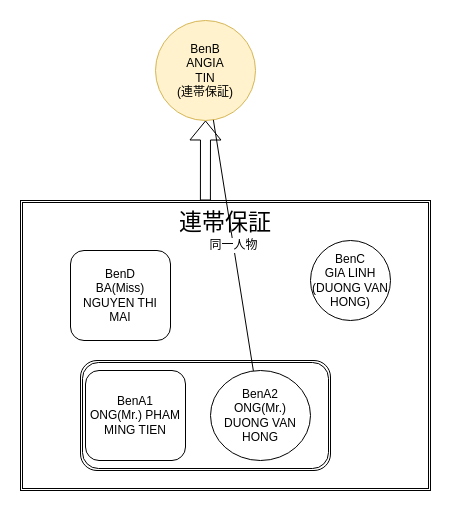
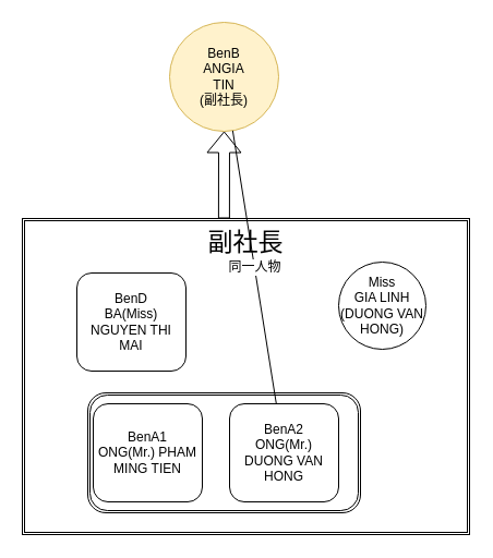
- <mxCell id="7" value="BenB&lt;br&gt;ANGIA&lt;br&gt;TIN&lt;br&gt;(連帯保証)" style="ellipse;whiteSpace=wrap;html=1;aspect=fixed;fontSize=12;fillColor=#fff2cc;strokeColor=#d6b656;" vertex="1" parent="1"><mxGeometry x="155" y="20" width="100" height="100" as="geometry" /></mxCell>
+ <mxCell id="7" value="BenB&lt;br&gt;ANGIA&lt;br&gt;TIN&lt;br&gt;(副社長)" style="ellipse;whiteSpace=wrap;html=1;aspect=fixed;fontSize=12;fillColor=#fff2cc;strokeColor=#d6b656;" vertex="1" parent="1"><mxGeometry x="155" y="20" width="100" height="100" as="geometry" /></mxCell>
- <mxCell id="2" value="連帯保証" style="shape=ext;double=1;rounded=0;whiteSpace=wrap;html=1;fontSize=23;verticalAlign=top;" vertex="1" parent="1"><mxGeometry x="20" y="200" width="410" height="290" as="geometry" /></mxCell>
+ <mxCell id="2" value="副社長" style="shape=ext;double=1;rounded=0;whiteSpace=wrap;html=1;fontSize=23;verticalAlign=top;" vertex="1" parent="1"><mxGeometry x="20" y="200" width="410" height="290" as="geometry" /></mxCell>
- <mxCell id="6" value="&lt;span style=&quot;white-space: normal&quot;&gt;BenC&lt;/span&gt;&lt;br style=&quot;white-space: normal&quot;&gt;&lt;span style=&quot;white-space: normal&quot;&gt;GIA LINH&lt;/span&gt;&lt;br style=&quot;white-space: normal&quot;&gt;&lt;span style=&quot;white-space: normal&quot;&gt;(DUONG VAN HONG)&lt;/span&gt;" style="ellipse;whiteSpace=wrap;html=1;aspect=fixed;fontSize=12;" vertex="1" parent="1"><mxGeometry x="310" y="240" width="80" height="80" as="geometry" /></mxCell>
+ <mxCell id="6" value="&lt;span style=&quot;white-space: normal&quot;&gt;Miss&lt;/span&gt;&lt;br style=&quot;white-space: normal&quot;&gt;&lt;span style=&quot;white-space: normal&quot;&gt;GIA LINH&lt;/span&gt;&lt;br style=&quot;white-space: normal&quot;&gt;&lt;span style=&quot;white-space: normal&quot;&gt;(DUONG VAN HONG)&lt;/span&gt;" style="ellipse;whiteSpace=wrap;html=1;aspect=fixed;fontSize=12;" vertex="1" parent="1"><mxGeometry x="310" y="240" width="80" height="80" as="geometry" /></mxCell>
- <mxCell id="5" value="BenA2&lt;br style=&quot;font-size: 12px&quot;&gt;ONG(Mr.) DUONG VAN HONG" style="ellipse;whiteSpace=wrap;html=1;fontSize=12;" vertex="1" parent="1"><mxGeometry x="210" y="370" width="100" height="90" as="geometry" /></mxCell>
+ <mxCell id="5" value="BenA2&lt;br style=&quot;font-size: 12px&quot;&gt;ONG(Mr.) DUONG VAN HONG" style="rounded=1;whiteSpace=wrap;html=1;fontSize=12;" vertex="1" parent="1"><mxGeometry x="210" y="370" width="100" height="90" as="geometry" /></mxCell>
